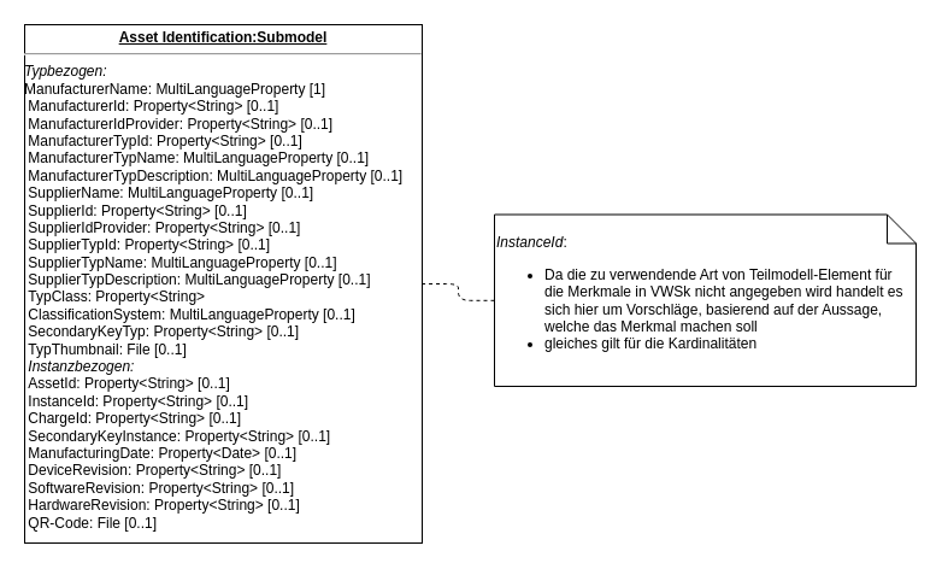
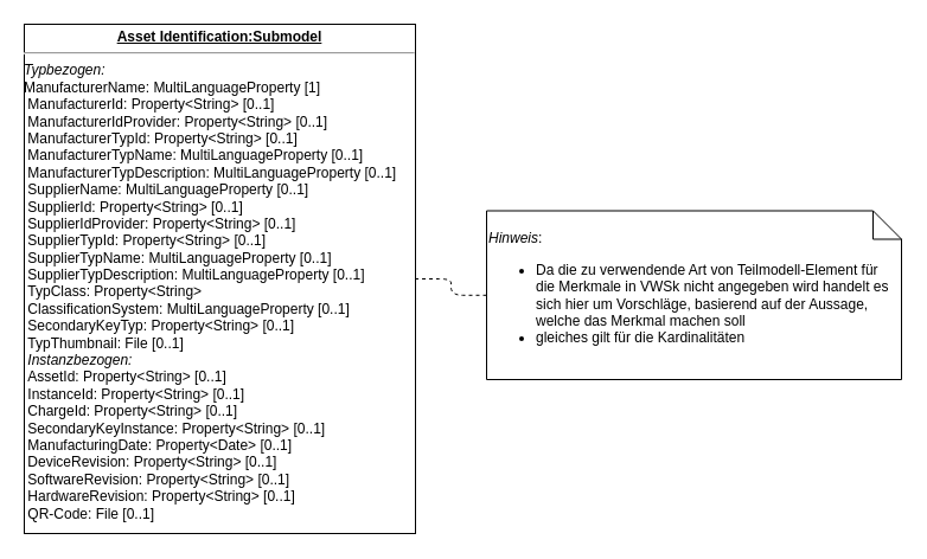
- <mxCell id="3" value="&lt;div align=&quot;left&quot;&gt;&lt;i&gt;InstanceId&lt;/i&gt;: &lt;br&gt;&lt;ul&gt;&lt;li&gt;Da die zu verwendende Art von Teilmodell-Element für &lt;br&gt;die Merkmale in VWSk nicht angegeben wird handelt es sich hier um Vorschläge, basierend auf der Aussage, welche das Merkmal machen soll&lt;/li&gt;&lt;li&gt;gleiches gilt für die Kardinalitäten&lt;br&gt;&lt;/li&gt;&lt;/ul&gt;&lt;/div&gt;" style="shape=note;size=24;whiteSpace=wrap;html=1;align=left;" vertex="1" parent="1"><mxGeometry x="410" y="177.5" width="350" height="142.5" as="geometry" /></mxCell>
+ <mxCell id="3" value="&lt;div align=&quot;left&quot;&gt;&lt;i&gt;Hinweis&lt;/i&gt;: &lt;br&gt;&lt;ul&gt;&lt;li&gt;Da die zu verwendende Art von Teilmodell-Element für &lt;br&gt;die Merkmale in VWSk nicht angegeben wird handelt es sich hier um Vorschläge, basierend auf der Aussage, welche das Merkmal machen soll&lt;/li&gt;&lt;li&gt;gleiches gilt für die Kardinalitäten&lt;br&gt;&lt;/li&gt;&lt;/ul&gt;&lt;/div&gt;" style="shape=note;size=24;whiteSpace=wrap;html=1;align=left;" vertex="1" parent="1"><mxGeometry x="410" y="177.5" width="350" height="142.5" as="geometry" /></mxCell>
